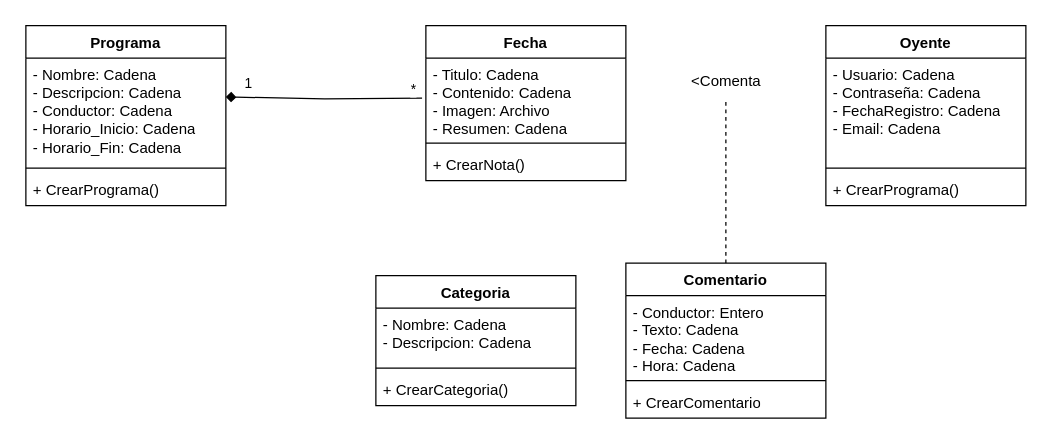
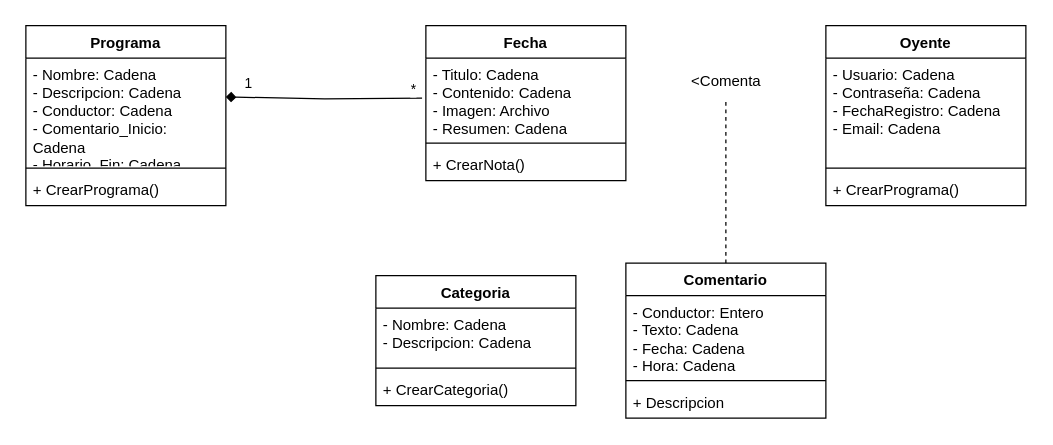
- <mxCell id="6" value="- Nombre: Cadena&lt;div&gt;&lt;span style=&quot;background-color: initial;&quot;&gt;- Descripcion: Cadena&lt;/span&gt;&lt;br&gt;&lt;/div&gt;&lt;div&gt;&lt;div&gt;- Conductor: Cadena&lt;/div&gt;&lt;/div&gt;&lt;div&gt;- Horario_Inicio: Cadena&lt;/div&gt;&lt;div&gt;- Horario_Fin: Cadena&lt;/div&gt;" style="text;strokeColor=none;fillColor=none;align=left;verticalAlign=top;spacingLeft=4;spacingRight=4;overflow=hidden;rotatable=0;points=[[0,0.5],[1,0.5]];portConstraint=eastwest;whiteSpace=wrap;html=1;" vertex="1" parent="2"><mxGeometry y="26" width="160" height="84" as="geometry" /></mxCell>
+ <mxCell id="6" value="- Nombre: Cadena&lt;div&gt;&lt;span style=&quot;background-color: initial;&quot;&gt;- Descripcion: Cadena&lt;/span&gt;&lt;br&gt;&lt;/div&gt;&lt;div&gt;&lt;div&gt;- Conductor: Cadena&lt;/div&gt;&lt;/div&gt;&lt;div&gt;- Comentario_Inicio: Cadena&lt;/div&gt;&lt;div&gt;- Horario_Fin: Cadena&lt;/div&gt;" style="text;strokeColor=none;fillColor=none;align=left;verticalAlign=top;spacingLeft=4;spacingRight=4;overflow=hidden;rotatable=0;points=[[0,0.5],[1,0.5]];portConstraint=eastwest;whiteSpace=wrap;html=1;" vertex="1" parent="2"><mxGeometry y="26" width="160" height="84" as="geometry" /></mxCell>
- <mxCell id="25" value="+ CrearComentario" style="text;strokeColor=none;fillColor=none;align=left;verticalAlign=top;spacingLeft=4;spacingRight=4;overflow=hidden;rotatable=0;points=[[0,0.5],[1,0.5]];portConstraint=eastwest;whiteSpace=wrap;html=1;" vertex="1" parent="22"><mxGeometry y="98" width="160" height="26" as="geometry" /></mxCell>
+ <mxCell id="25" value="+ Descripcion" style="text;strokeColor=none;fillColor=none;align=left;verticalAlign=top;spacingLeft=4;spacingRight=4;overflow=hidden;rotatable=0;points=[[0,0.5],[1,0.5]];portConstraint=eastwest;whiteSpace=wrap;html=1;" vertex="1" parent="22"><mxGeometry y="98" width="160" height="26" as="geometry" /></mxCell>
